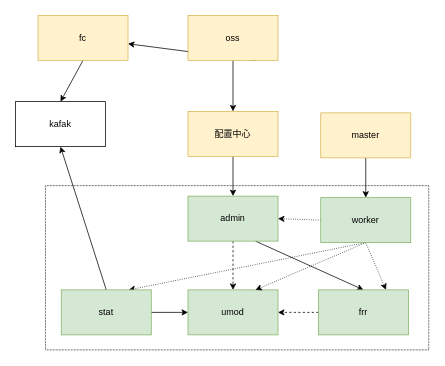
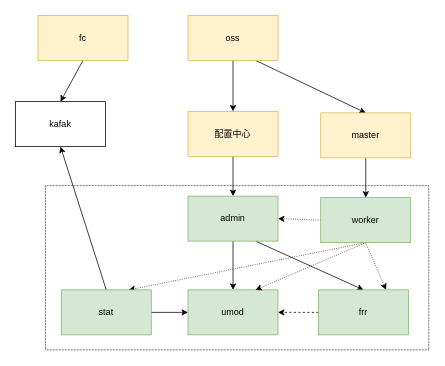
- <mxCell id="4" style="rounded=0;orthogonalLoop=1;jettySize=auto;html=1;exitX=0.75;exitY=1;exitDx=0;exitDy=0;" edge="1" parent="1" source="5" target="24"><mxGeometry relative="1" as="geometry" /></mxCell>
+ <mxCell id="4" style="rounded=0;orthogonalLoop=1;jettySize=auto;html=1;exitX=0.75;exitY=1;exitDx=0;exitDy=0;entryX=0.5;entryY=0;entryDx=0;entryDy=0;" edge="1" parent="1" source="5" target="26"><mxGeometry relative="1" as="geometry" /></mxCell>
- <mxCell id="8" style="edgeStyle=orthogonalEdgeStyle;rounded=0;orthogonalLoop=1;jettySize=auto;html=1;exitX=0.5;exitY=1;exitDx=0;exitDy=0;entryX=0.5;entryY=0;entryDx=0;entryDy=0;dashed=1;" edge="1" parent="1" source="10" target="11"><mxGeometry relative="1" as="geometry" /></mxCell>
+ <mxCell id="8" style="edgeStyle=orthogonalEdgeStyle;rounded=0;orthogonalLoop=1;jettySize=auto;html=1;exitX=0.5;exitY=1;exitDx=0;exitDy=0;entryX=0.5;entryY=0;entryDx=0;entryDy=0;" edge="1" parent="1" source="10" target="11"><mxGeometry relative="1" as="geometry" /></mxCell>
